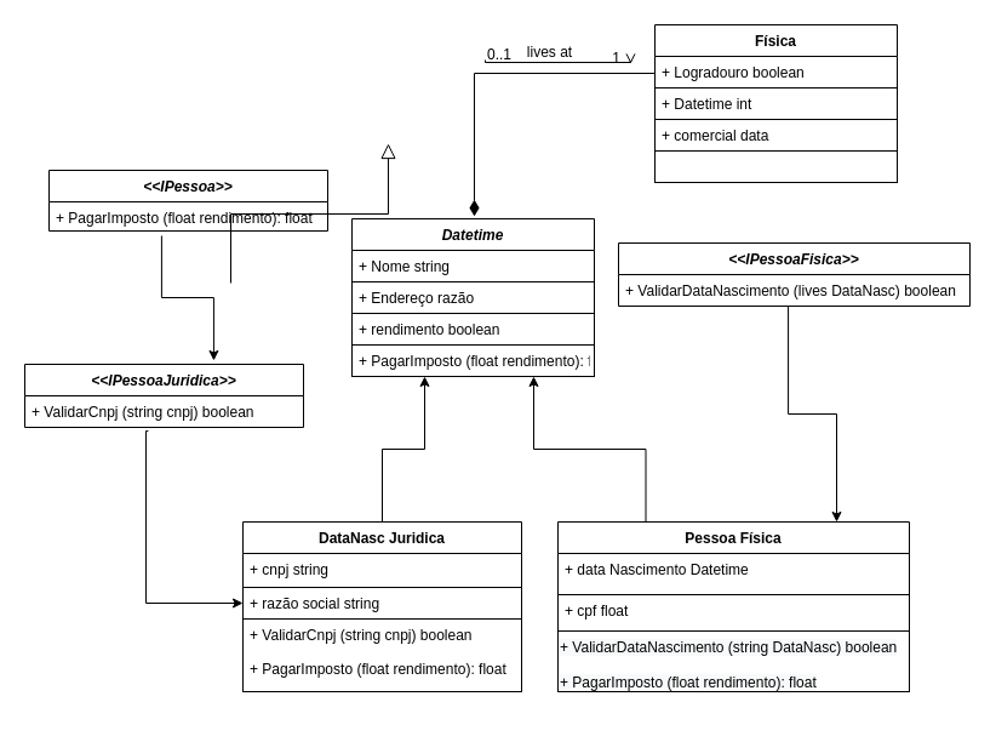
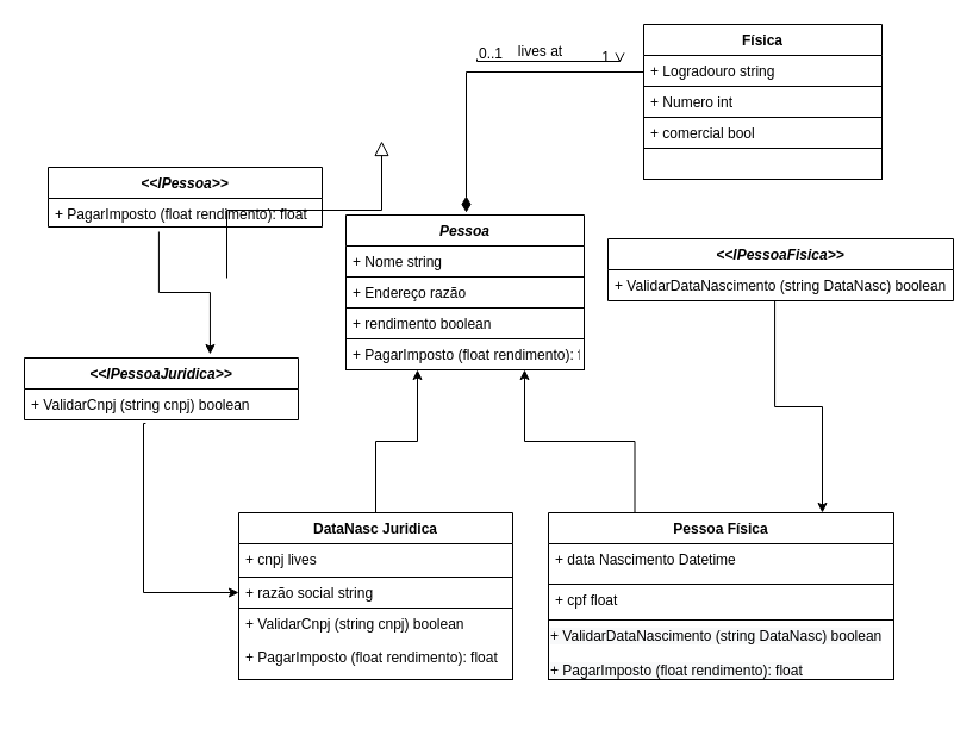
- <mxCell id="36" value="+ Logradouro boolean" style="text;strokeColor=none;fillColor=none;align=left;verticalAlign=top;spacingLeft=4;spacingRight=4;overflow=hidden;rotatable=0;points=[[0,0.5],[1,0.5]];portConstraint=eastwest;" vertex="1" parent="35"><mxGeometry y="26" width="200" height="26" as="geometry" /></mxCell>
+ <mxCell id="36" value="+ Logradouro string" style="text;strokeColor=none;fillColor=none;align=left;verticalAlign=top;spacingLeft=4;spacingRight=4;overflow=hidden;rotatable=0;points=[[0,0.5],[1,0.5]];portConstraint=eastwest;" vertex="1" parent="35"><mxGeometry y="26" width="200" height="26" as="geometry" /></mxCell>
- <mxCell id="37" value="+ Datetime int" style="text;strokeColor=default;fillColor=none;align=left;verticalAlign=top;spacingLeft=4;spacingRight=4;overflow=hidden;rotatable=0;points=[[0,0.5],[1,0.5]];portConstraint=eastwest;" vertex="1" parent="35"><mxGeometry y="52" width="200" height="26" as="geometry" /></mxCell>
+ <mxCell id="37" value="+ Numero int" style="text;strokeColor=default;fillColor=none;align=left;verticalAlign=top;spacingLeft=4;spacingRight=4;overflow=hidden;rotatable=0;points=[[0,0.5],[1,0.5]];portConstraint=eastwest;" vertex="1" parent="35"><mxGeometry y="52" width="200" height="26" as="geometry" /></mxCell>
- <mxCell id="38" value="+ comercial data " style="text;strokeColor=default;fillColor=none;align=left;verticalAlign=top;spacingLeft=4;spacingRight=4;overflow=hidden;rotatable=0;points=[[0,0.5],[1,0.5]];portConstraint=eastwest;" vertex="1" parent="35"><mxGeometry y="78" width="200" height="26" as="geometry" /></mxCell>
+ <mxCell id="38" value="+ comercial bool " style="text;strokeColor=default;fillColor=none;align=left;verticalAlign=top;spacingLeft=4;spacingRight=4;overflow=hidden;rotatable=0;points=[[0,0.5],[1,0.5]];portConstraint=eastwest;" vertex="1" parent="35"><mxGeometry y="78" width="200" height="26" as="geometry" /></mxCell>
- <mxCell id="10" value="Datetime" style="swimlane;fontStyle=3;align=center;verticalAlign=top;childLayout=stackLayout;horizontal=1;startSize=26;horizontalStack=0;resizeParent=1;resizeParentMax=0;resizeLast=0;collapsible=1;marginBottom=0;" vertex="1" parent="9"><mxGeometry width="200" height="104" as="geometry" /></mxCell>
+ <mxCell id="10" value="Pessoa" style="swimlane;fontStyle=3;align=center;verticalAlign=top;childLayout=stackLayout;horizontal=1;startSize=26;horizontalStack=0;resizeParent=1;resizeParentMax=0;resizeLast=0;collapsible=1;marginBottom=0;" vertex="1" parent="9"><mxGeometry width="200" height="104" as="geometry" /></mxCell>
- <mxCell id="31" value="+ ValidarDataNascimento (lives DataNasc) boolean" style="text;strokeColor=none;fillColor=none;align=left;verticalAlign=top;spacingLeft=4;spacingRight=4;overflow=hidden;rotatable=0;points=[[0,0.5],[1,0.5]];portConstraint=eastwest;" vertex="1" parent="30"><mxGeometry y="26" width="290" height="26" as="geometry" /></mxCell>
+ <mxCell id="31" value="+ ValidarDataNascimento (string DataNasc) boolean" style="text;strokeColor=none;fillColor=none;align=left;verticalAlign=top;spacingLeft=4;spacingRight=4;overflow=hidden;rotatable=0;points=[[0,0.5],[1,0.5]];portConstraint=eastwest;" vertex="1" parent="30"><mxGeometry y="26" width="290" height="26" as="geometry" /></mxCell>
- <mxCell id="17" value="+ cnpj string" style="text;strokeColor=none;fillColor=none;align=left;verticalAlign=top;spacingLeft=4;spacingRight=4;overflow=hidden;rotatable=0;points=[[0,0.5],[1,0.5]];portConstraint=eastwest;" vertex="1" parent="16"><mxGeometry y="26" width="230" height="28" as="geometry" /></mxCell>
+ <mxCell id="17" value="+ cnpj lives" style="text;strokeColor=none;fillColor=none;align=left;verticalAlign=top;spacingLeft=4;spacingRight=4;overflow=hidden;rotatable=0;points=[[0,0.5],[1,0.5]];portConstraint=eastwest;" vertex="1" parent="16"><mxGeometry y="26" width="230" height="28" as="geometry" /></mxCell>
